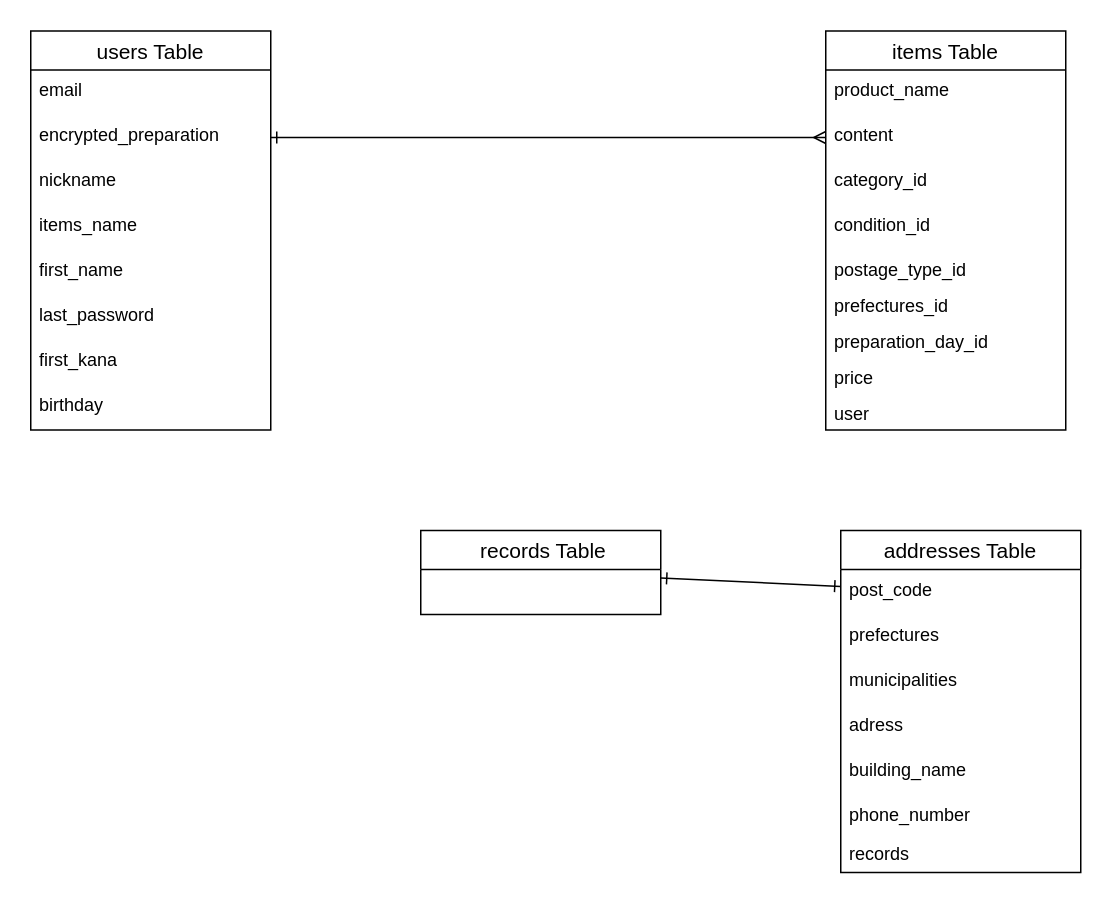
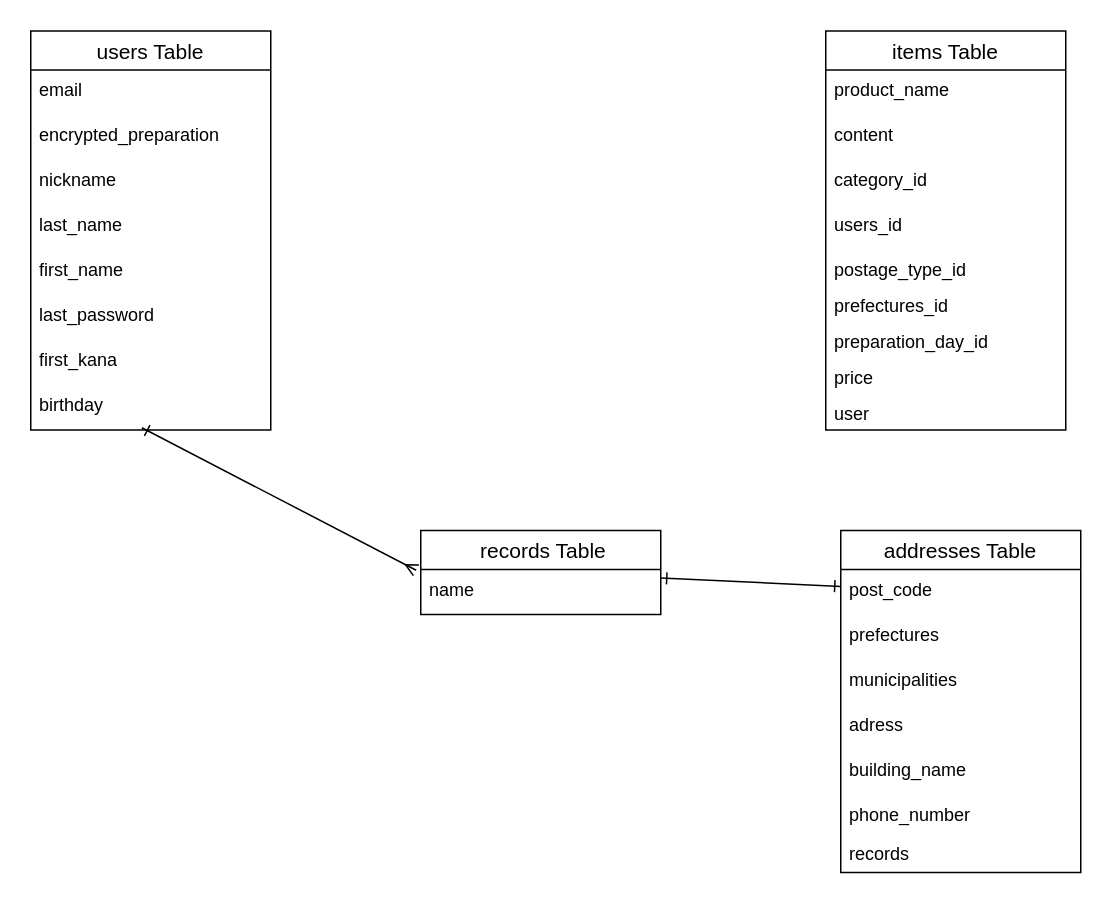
- <mxCell id="31" style="edgeStyle=none;html=1;exitX=1;exitY=0.5;exitDx=0;exitDy=0;entryX=0;entryY=0.5;entryDx=0;entryDy=0;endArrow=ERmany;endFill=0;startArrow=ERone;startFill=0;" parent="1" source="4" target="14" edge="1"><mxGeometry relative="1" as="geometry" /></mxCell>
- <mxCell id="6" value="items_name" style="text;strokeColor=none;fillColor=none;spacingLeft=4;spacingRight=4;overflow=hidden;rotatable=0;points=[[0,0.5],[1,0.5]];portConstraint=eastwest;fontSize=12;" parent="2" vertex="1"><mxGeometry y="116" width="160" height="30" as="geometry" /></mxCell>
+ <mxCell id="6" value="last_name" style="text;strokeColor=none;fillColor=none;spacingLeft=4;spacingRight=4;overflow=hidden;rotatable=0;points=[[0,0.5],[1,0.5]];portConstraint=eastwest;fontSize=12;" parent="2" vertex="1"><mxGeometry y="116" width="160" height="30" as="geometry" /></mxCell>
- <mxCell id="16" value="condition_id" style="text;strokeColor=none;fillColor=none;spacingLeft=4;spacingRight=4;overflow=hidden;rotatable=0;points=[[0,0.5],[1,0.5]];portConstraint=eastwest;fontSize=12;" parent="12" vertex="1"><mxGeometry y="116" width="160" height="30" as="geometry" /></mxCell>
+ <mxCell id="16" value="users_id" style="text;strokeColor=none;fillColor=none;spacingLeft=4;spacingRight=4;overflow=hidden;rotatable=0;points=[[0,0.5],[1,0.5]];portConstraint=eastwest;fontSize=12;" parent="12" vertex="1"><mxGeometry y="116" width="160" height="30" as="geometry" /></mxCell>
+ <mxCell id="33" style="edgeStyle=none;html=1;entryX=0.463;entryY=0.95;entryDx=0;entryDy=0;startArrow=ERmany;startFill=0;endArrow=ERone;endFill=0;entryPerimeter=0;exitX=-0.019;exitY=0.017;exitDx=0;exitDy=0;exitPerimeter=0;" parent="1" source="32" edge="1" target="10"><mxGeometry relative="1" as="geometry"><mxPoint y="386.5" as="sourcePoint" x="10" /><mxPoint x="146" y="225.996" as="targetPoint" /></mxGeometry></mxCell>
+ <mxCell id="32" value="name" style="text;strokeColor=none;fillColor=none;spacingLeft=4;spacingRight=4;overflow=hidden;rotatable=0;points=[[0,0.5],[1,0.5]];portConstraint=eastwest;fontSize=12;" parent="1" vertex="1"><mxGeometry x="280" y="379" width="160" height="30" as="geometry" /></mxCell>
